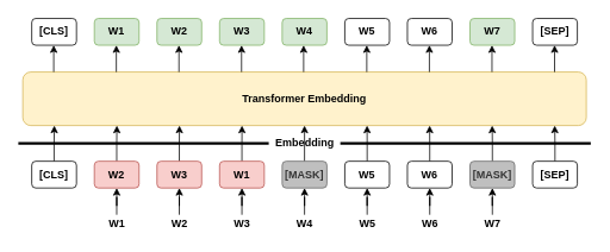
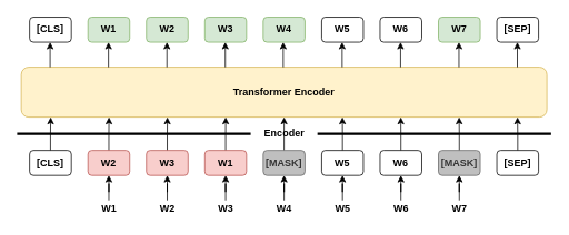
- <mxCell id="34" value="&lt;b&gt;Transformer Embedding&lt;/b&gt;" style="rounded=1;whiteSpace=wrap;html=1;fillColor=#fff2cc;strokeColor=#d6b656;" parent="1" vertex="1"><mxGeometry x="25" y="80" width="630" height="60" as="geometry" /></mxCell>
+ <mxCell id="34" value="&lt;b&gt;Transformer Encoder&lt;/b&gt;" style="rounded=1;whiteSpace=wrap;html=1;fillColor=#fff2cc;strokeColor=#d6b656;" parent="1" vertex="1"><mxGeometry x="25" y="80" width="630" height="60" as="geometry" /></mxCell>
- <mxCell id="54" value="&lt;b&gt;Embedding&lt;/b&gt;" style="text;html=1;align=center;verticalAlign=middle;resizable=0;points=[];autosize=1;strokeColor=none;" parent="1" vertex="1"><mxGeometry x="300" y="150" width="80" height="20" as="geometry" /></mxCell>
+ <mxCell id="54" value="&lt;b&gt;Encoder&lt;/b&gt;" style="text;html=1;align=center;verticalAlign=middle;resizable=0;points=[];autosize=1;strokeColor=none;" parent="1" vertex="1"><mxGeometry x="300" y="150" width="80" height="20" as="geometry" /></mxCell>
